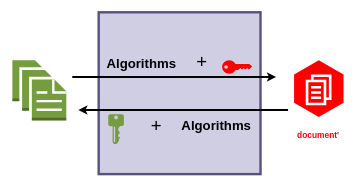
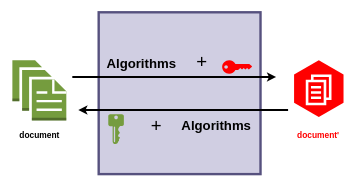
+ <mxCell id="13" value="&lt;font style=&quot;font-size: 14px;&quot;&gt;&lt;b&gt;document&lt;/b&gt;&lt;/font&gt;" style="text;html=1;align=center;verticalAlign=middle;resizable=0;points=[];autosize=1;strokeColor=none;fillColor=none;" vertex="1" parent="1"><mxGeometry x="20" y="210" width="90" height="30" as="geometry" /></mxCell>
